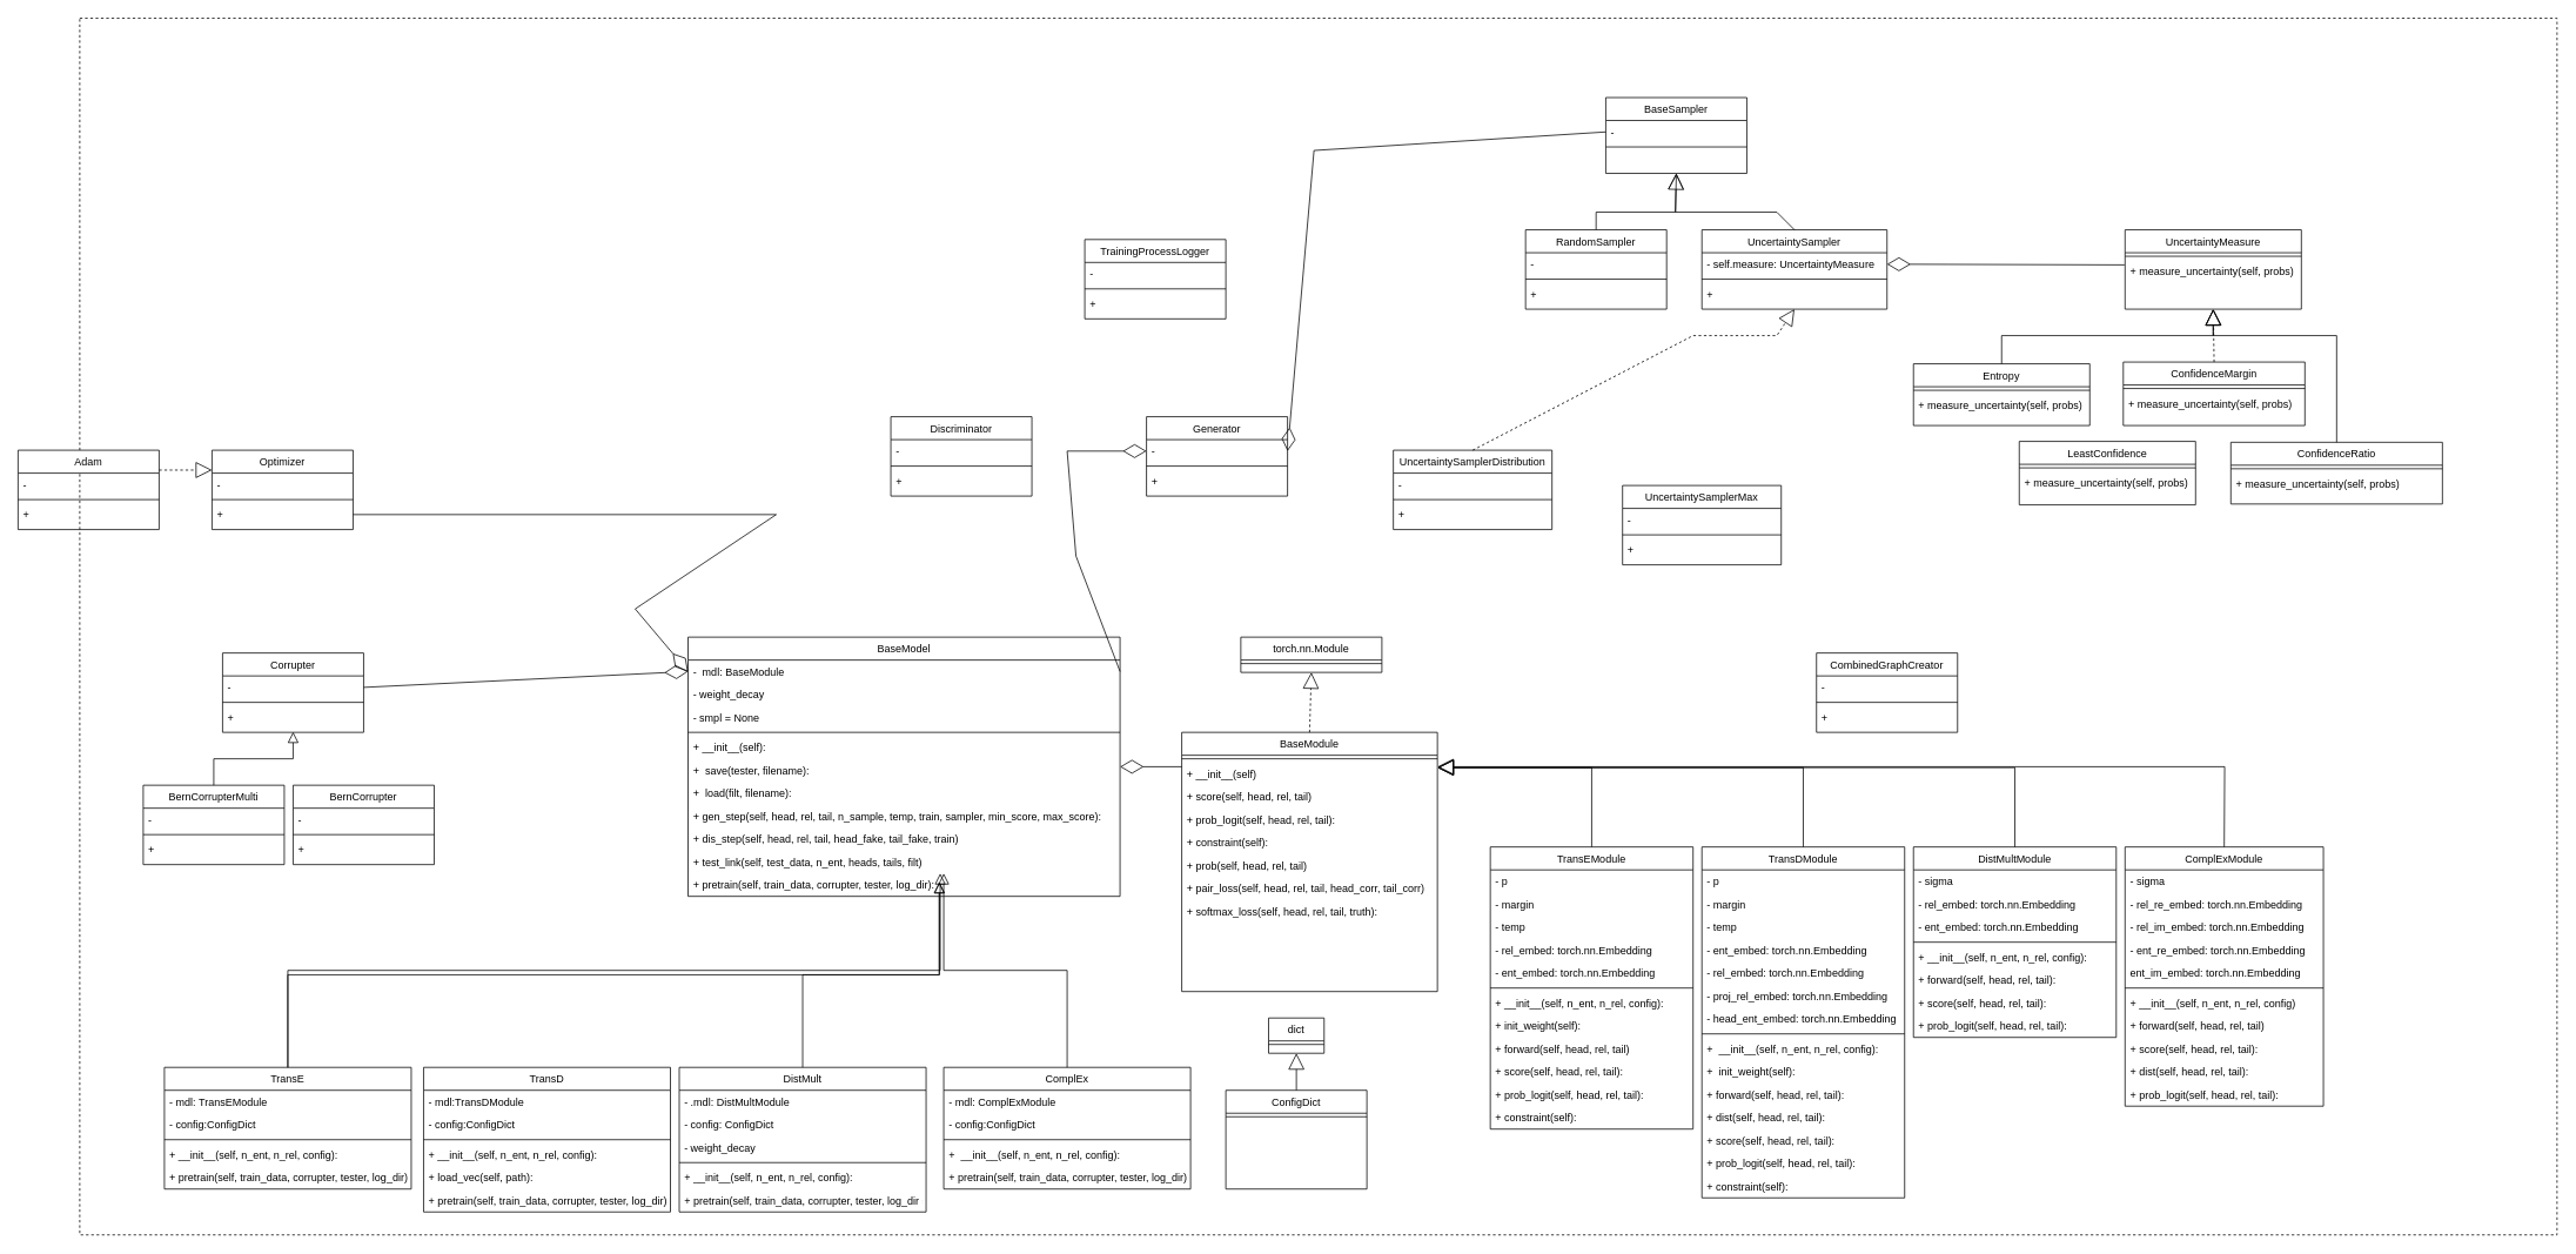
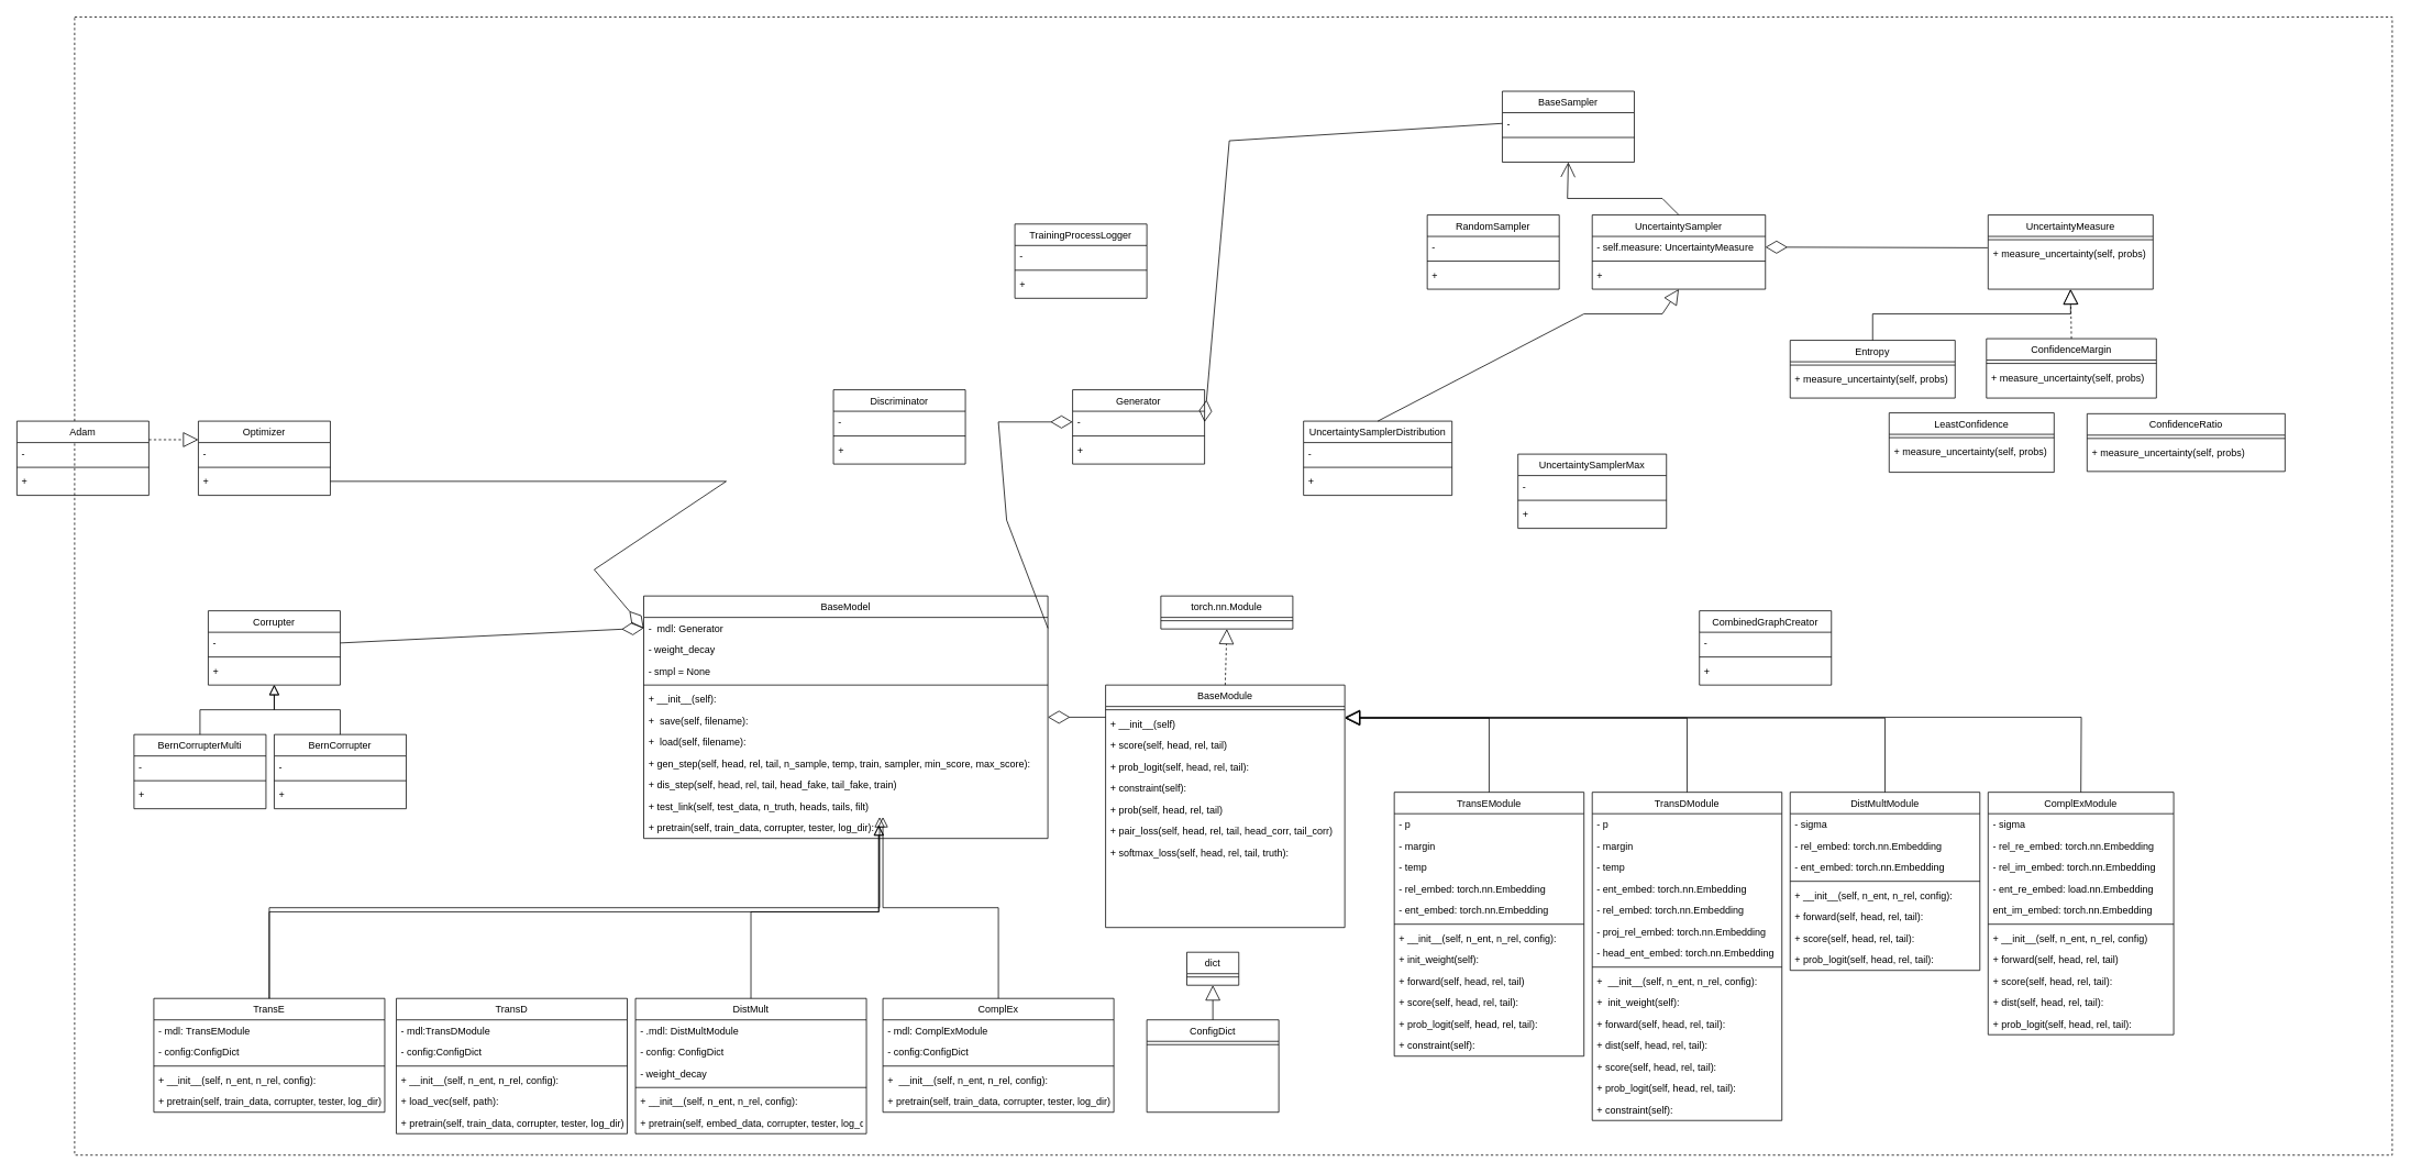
- <mxCell id="200" value="" style="endArrow=block;endSize=16;endFill=0;html=1;rounded=0;exitX=0.5;exitY=0;exitDx=0;exitDy=0;entryX=0.5;entryY=1;entryDx=0;entryDy=0;" edge="1" parent="1" source="111" target="108"><mxGeometry x="-0.625" y="3" width="160" relative="1" as="geometry"><mxPoint x="2035" y="280" as="sourcePoint" /><mxPoint x="1950" y="190" as="targetPoint" /><mxPoint as="offset" /><Array as="points"><mxPoint x="1810" y="240" /><mxPoint x="1900" y="240" /></Array></mxGeometry></mxCell>
- <mxCell id="176" value="" style="endArrow=block;endSize=16;endFill=0;html=1;rounded=0;exitX=0.5;exitY=0;exitDx=0;exitDy=0;entryX=0.5;entryY=1;entryDx=0;entryDy=0;" edge="1" parent="1" source="167" target="158"><mxGeometry x="-0.625" y="3" width="160" relative="1" as="geometry"><mxPoint x="2360" y="438" as="sourcePoint" /><mxPoint x="2270" y="360" as="targetPoint" /><mxPoint as="offset" /><Array as="points"><mxPoint x="2650" y="380" /><mxPoint x="2510" y="380" /></Array></mxGeometry></mxCell>
- <mxCell id="185" value="" style="endArrow=block;endSize=16;endFill=0;html=1;rounded=0;exitX=0.5;exitY=0;exitDx=0;exitDy=0;entryX=0.5;entryY=1;entryDx=0;entryDy=0;dashed=1;" edge="1" parent="1" source="181" target="115"><mxGeometry x="-0.625" y="3" width="160" relative="1" as="geometry"><mxPoint x="2070" y="438" as="sourcePoint" /><mxPoint x="1880" y="520" as="targetPoint" /><mxPoint as="offset" /><Array as="points"><mxPoint x="1920" y="380" /><mxPoint x="2015" y="380" /></Array></mxGeometry></mxCell>
+ <mxCell id="185" value="" style="endArrow=block;endSize=16;endFill=0;html=1;rounded=0;exitX=0.5;exitY=0;exitDx=0;exitDy=0;entryX=0.5;entryY=1;entryDx=0;entryDy=0;" edge="1" parent="1" source="181" target="115"><mxGeometry x="-0.625" y="3" width="160" relative="1" as="geometry"><mxPoint x="2070" y="438" as="sourcePoint" /><mxPoint x="1880" y="520" as="targetPoint" /><mxPoint as="offset" /><Array as="points"><mxPoint x="1920" y="380" /><mxPoint x="2015" y="380" /></Array></mxGeometry></mxCell>
- <mxCell id="12" value="-  mdl: BaseModule" style="text;align=left;verticalAlign=top;spacingLeft=4;spacingRight=4;overflow=hidden;rotatable=0;points=[[0,0.5],[1,0.5]];portConstraint=eastwest;rounded=0;shadow=0;html=0;" parent="11" vertex="1"><mxGeometry y="26" width="490" height="26" as="geometry" /></mxCell>
+ <mxCell id="12" value="-  mdl: Generator" style="text;align=left;verticalAlign=top;spacingLeft=4;spacingRight=4;overflow=hidden;rotatable=0;points=[[0,0.5],[1,0.5]];portConstraint=eastwest;rounded=0;shadow=0;html=0;" parent="11" vertex="1"><mxGeometry y="26" width="490" height="26" as="geometry" /></mxCell>
+ <mxCell id="145" value="" style="endArrow=block;endSize=10;endFill=0;shadow=0;strokeWidth=1;rounded=0;edgeStyle=elbowEdgeStyle;elbow=vertical;entryX=0.5;entryY=1;entryDx=0;entryDy=0;exitX=0.5;exitY=0;exitDx=0;exitDy=0;" parent="1" source="127" target="123" edge="1"><mxGeometry width="160" relative="1" as="geometry"><mxPoint x="920" y="355" as="sourcePoint" /><mxPoint x="660.8" y="305.394" as="targetPoint" /></mxGeometry></mxCell>
- <mxCell id="17" value="+  save(tester, filename):" style="text;align=left;verticalAlign=top;spacingLeft=4;spacingRight=4;overflow=hidden;rotatable=0;points=[[0,0.5],[1,0.5]];portConstraint=eastwest;" vertex="1" parent="11"><mxGeometry y="138" width="490" height="26" as="geometry" /></mxCell>
+ <mxCell id="17" value="+  save(self, filename):" style="text;align=left;verticalAlign=top;spacingLeft=4;spacingRight=4;overflow=hidden;rotatable=0;points=[[0,0.5],[1,0.5]];portConstraint=eastwest;" vertex="1" parent="11"><mxGeometry y="138" width="490" height="26" as="geometry" /></mxCell>
- <mxCell id="18" value="+  load(filt, filename):" style="text;align=left;verticalAlign=top;spacingLeft=4;spacingRight=4;overflow=hidden;rotatable=0;points=[[0,0.5],[1,0.5]];portConstraint=eastwest;" vertex="1" parent="11"><mxGeometry y="164" width="490" height="26" as="geometry" /></mxCell>
+ <mxCell id="18" value="+  load(self, filename):" style="text;align=left;verticalAlign=top;spacingLeft=4;spacingRight=4;overflow=hidden;rotatable=0;points=[[0,0.5],[1,0.5]];portConstraint=eastwest;" vertex="1" parent="11"><mxGeometry y="164" width="490" height="26" as="geometry" /></mxCell>
- <mxCell id="21" value="+ test_link(self, test_data, n_ent, heads, tails, filt)" style="text;align=left;verticalAlign=top;spacingLeft=4;spacingRight=4;overflow=hidden;rotatable=0;points=[[0,0.5],[1,0.5]];portConstraint=eastwest;" vertex="1" parent="11"><mxGeometry y="242" width="490" height="26" as="geometry" /></mxCell>
+ <mxCell id="21" value="+ test_link(self, test_data, n_truth, heads, tails, filt)" style="text;align=left;verticalAlign=top;spacingLeft=4;spacingRight=4;overflow=hidden;rotatable=0;points=[[0,0.5],[1,0.5]];portConstraint=eastwest;" vertex="1" parent="11"><mxGeometry y="242" width="490" height="26" as="geometry" /></mxCell>
- <mxCell id="100" value="- ent_re_embed: torch.nn.Embedding&#10;&#10;" style="text;align=left;verticalAlign=top;spacingLeft=4;spacingRight=4;overflow=hidden;rotatable=0;points=[[0,0.5],[1,0.5]];portConstraint=eastwest;rounded=0;shadow=0;html=0;" vertex="1" parent="96"><mxGeometry y="104" width="225" height="26" as="geometry" /></mxCell>
+ <mxCell id="100" value="- ent_re_embed: load.nn.Embedding&#10;&#10;" style="text;align=left;verticalAlign=top;spacingLeft=4;spacingRight=4;overflow=hidden;rotatable=0;points=[[0,0.5],[1,0.5]];portConstraint=eastwest;rounded=0;shadow=0;html=0;" vertex="1" parent="96"><mxGeometry y="104" width="225" height="26" as="geometry" /></mxCell>
- <mxCell id="42" value="+ pretrain(self, train_data, corrupter, tester, log_dir = None):&#10;&#10;" style="text;align=left;verticalAlign=top;spacingLeft=4;spacingRight=4;overflow=hidden;rotatable=0;points=[[0,0.5],[1,0.5]];portConstraint=eastwest;" vertex="1" parent="36"><mxGeometry y="138" width="280" height="26" as="geometry" /></mxCell>
+ <mxCell id="42" value="+ pretrain(self, embed_data, corrupter, tester, log_dir = None):&#10;&#10;" style="text;align=left;verticalAlign=top;spacingLeft=4;spacingRight=4;overflow=hidden;rotatable=0;points=[[0,0.5],[1,0.5]];portConstraint=eastwest;" vertex="1" parent="36"><mxGeometry y="138" width="280" height="26" as="geometry" /></mxCell>
